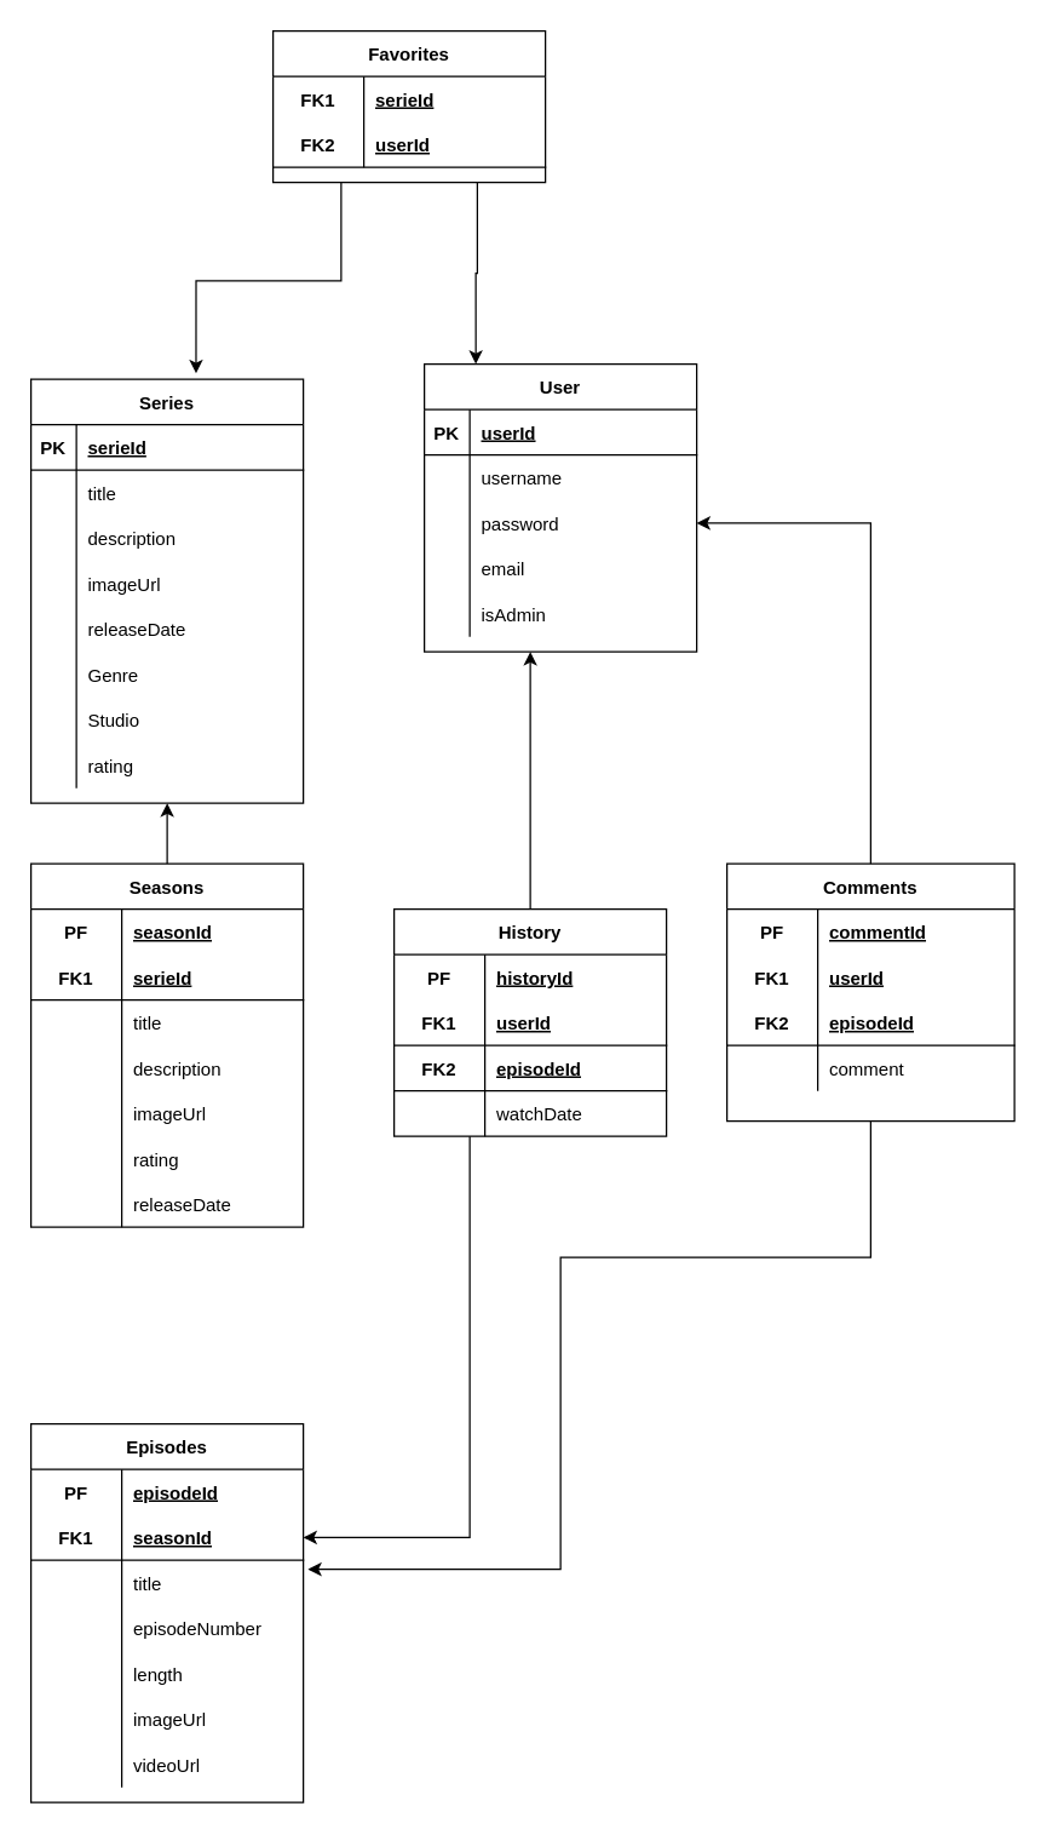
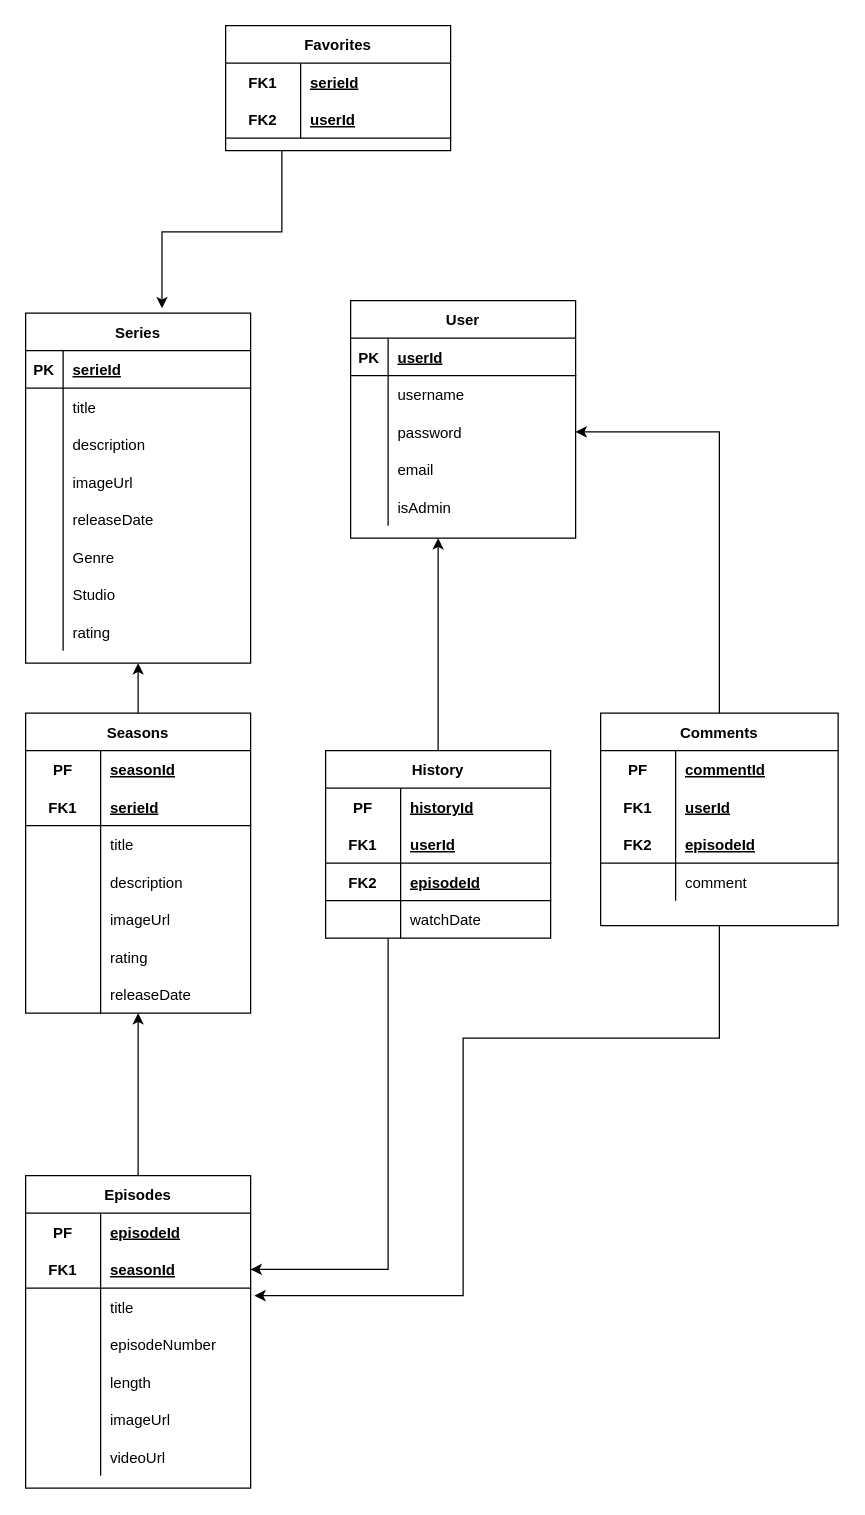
- <mxCell id="119" style="edgeStyle=orthogonalEdgeStyle;rounded=0;orthogonalLoop=1;jettySize=auto;html=1;exitX=0.75;exitY=1;exitDx=0;exitDy=0;entryX=0.189;entryY=0;entryDx=0;entryDy=0;entryPerimeter=0;" parent="1" source="121" target="2" edge="1"><mxGeometry relative="1" as="geometry" /></mxCell>
+ <mxCell id="58" style="edgeStyle=orthogonalEdgeStyle;rounded=0;orthogonalLoop=1;jettySize=auto;html=1;exitX=0.5;exitY=0;exitDx=0;exitDy=0;entryX=0.5;entryY=1;entryDx=0;entryDy=0;" parent="1" source="59" target="82" edge="1"><mxGeometry relative="1" as="geometry"><mxPoint x="110" y="850" as="targetPoint" /></mxGeometry></mxCell>
